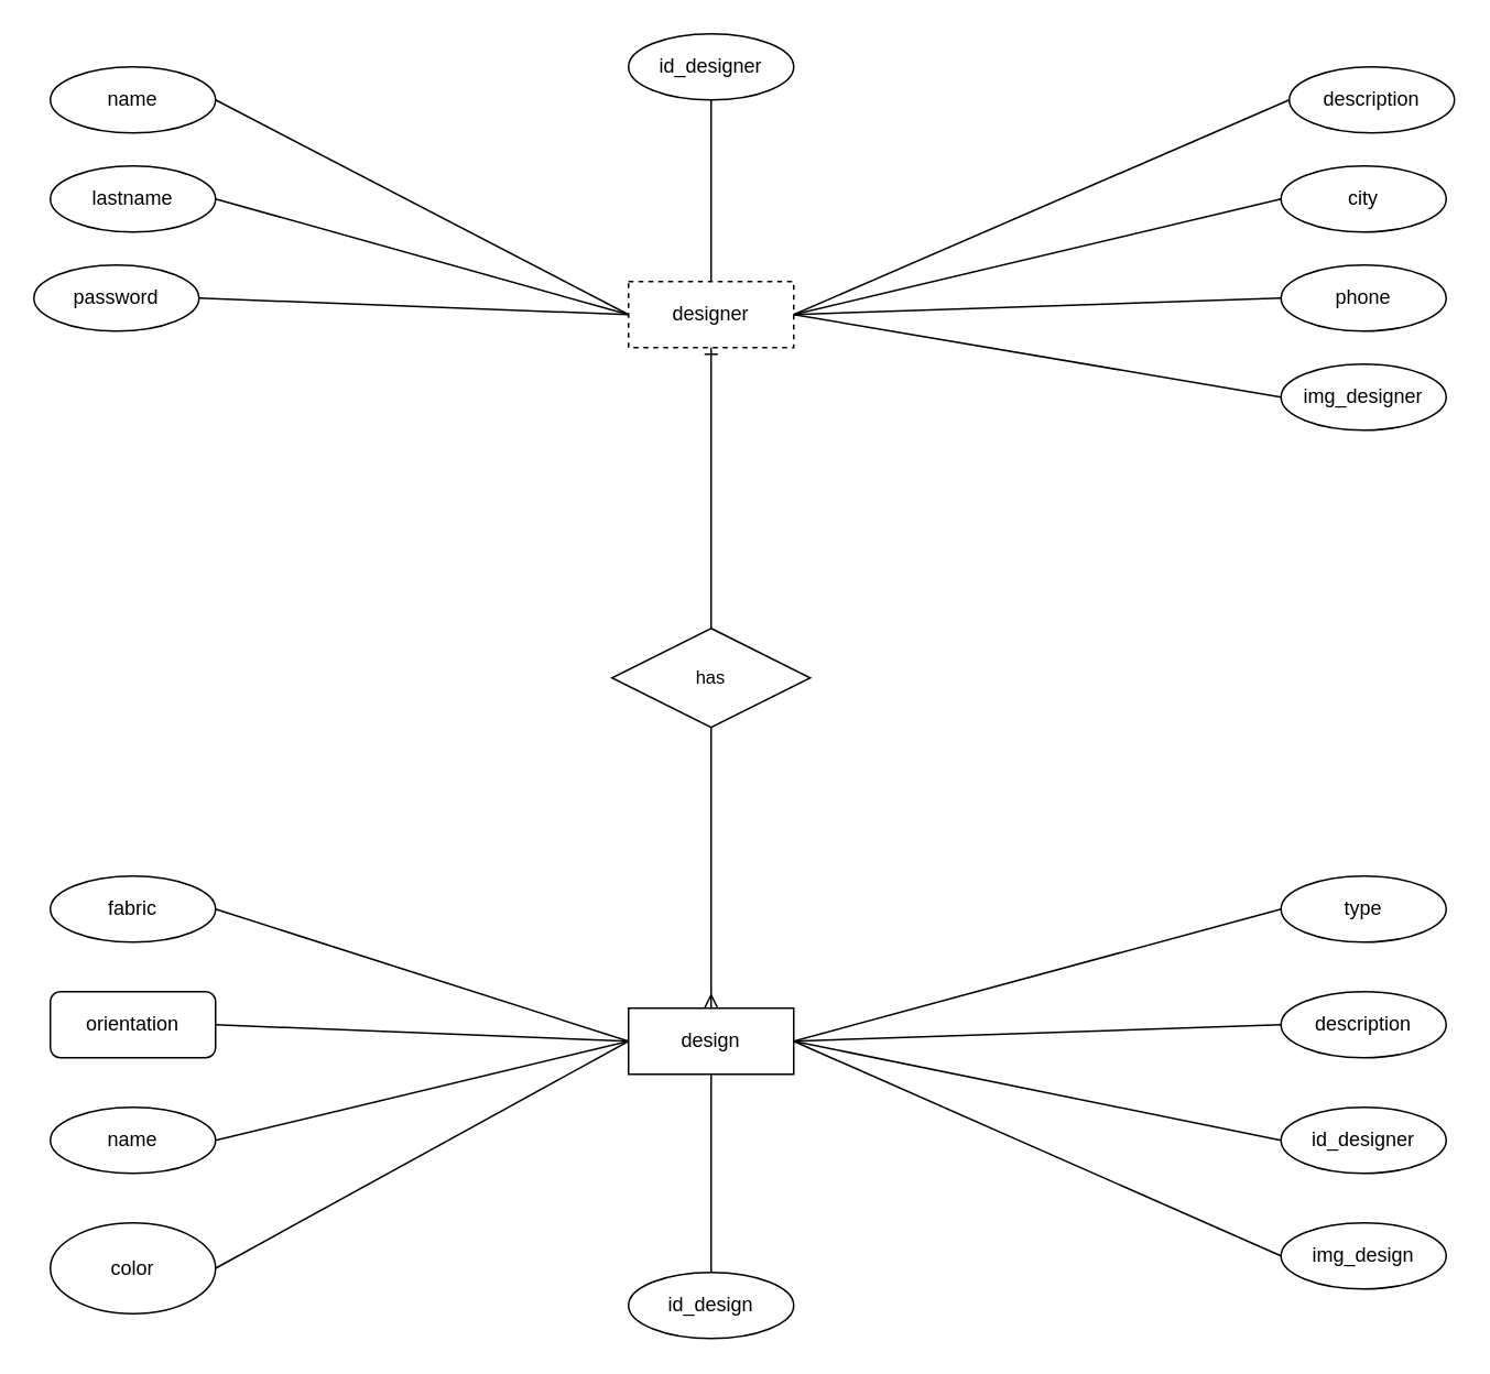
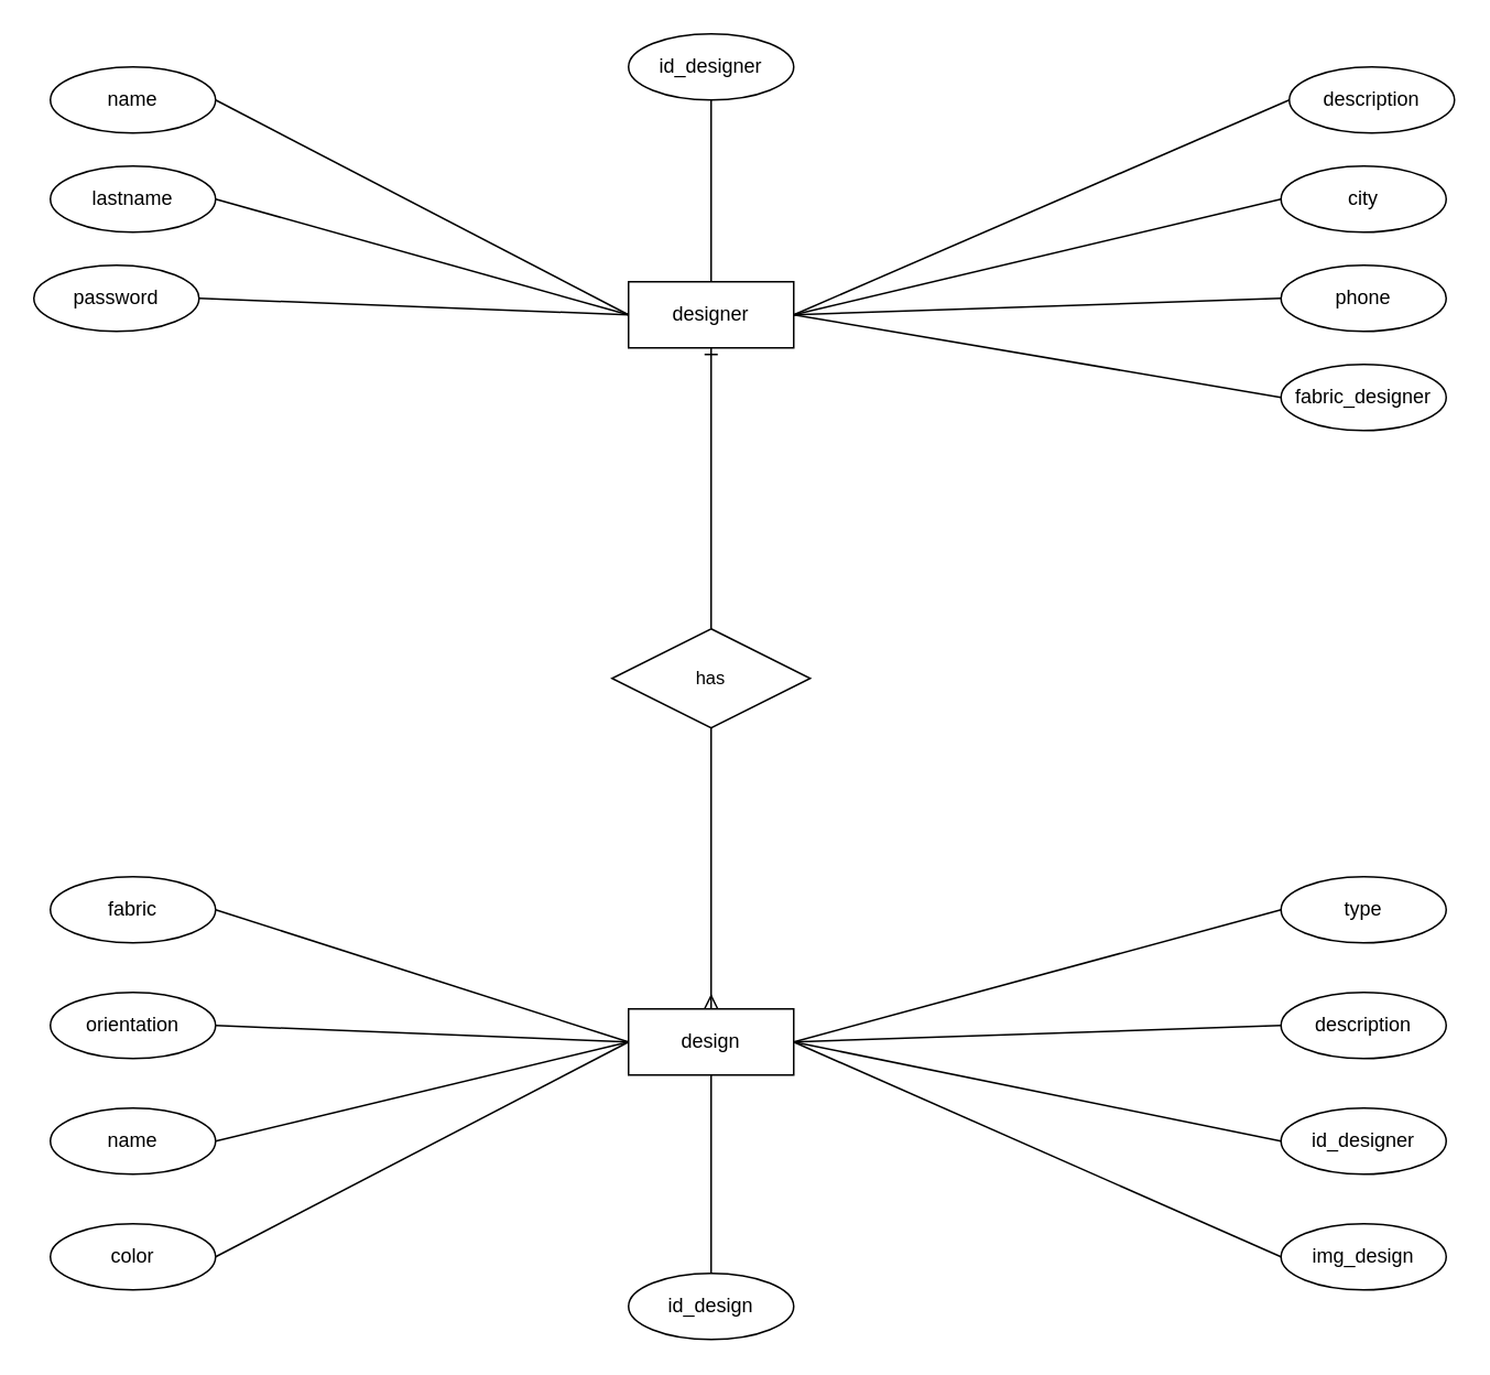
- <mxCell id="2" value="designer" style="whiteSpace=wrap;html=1;align=center;dashed=1;" vertex="1" parent="1"><mxGeometry x="380" y="170" width="100" height="40" as="geometry" /></mxCell>
+ <mxCell id="2" value="designer" style="whiteSpace=wrap;html=1;align=center;" vertex="1" parent="1"><mxGeometry x="380" y="170" width="100" height="40" as="geometry" /></mxCell>
- <mxCell id="18" value="img_designer" style="ellipse;whiteSpace=wrap;html=1;align=center;" vertex="1" parent="1"><mxGeometry x="775" y="220" width="100" height="40" as="geometry" /></mxCell>
+ <mxCell id="18" value="fabric_designer" style="ellipse;whiteSpace=wrap;html=1;align=center;" vertex="1" parent="1"><mxGeometry x="775" y="220" width="100" height="40" as="geometry" /></mxCell>
- <mxCell id="28" value="orientation" style="whiteSpace=wrap;html=1;align=center;rounded=1;" vertex="1" parent="1"><mxGeometry x="30" y="600" width="100" height="40" as="geometry" /></mxCell>
+ <mxCell id="28" value="orientation" style="ellipse;whiteSpace=wrap;html=1;align=center;" vertex="1" parent="1"><mxGeometry x="30" y="600" width="100" height="40" as="geometry" /></mxCell>
- <mxCell id="32" value="color" style="ellipse;whiteSpace=wrap;html=1;align=center;" vertex="1" parent="1"><mxGeometry x="30" y="740" width="100" height="55" as="geometry" /></mxCell>
+ <mxCell id="32" value="color" style="ellipse;whiteSpace=wrap;html=1;align=center;" vertex="1" parent="1"><mxGeometry x="30" y="740" width="100" height="40" as="geometry" /></mxCell>
